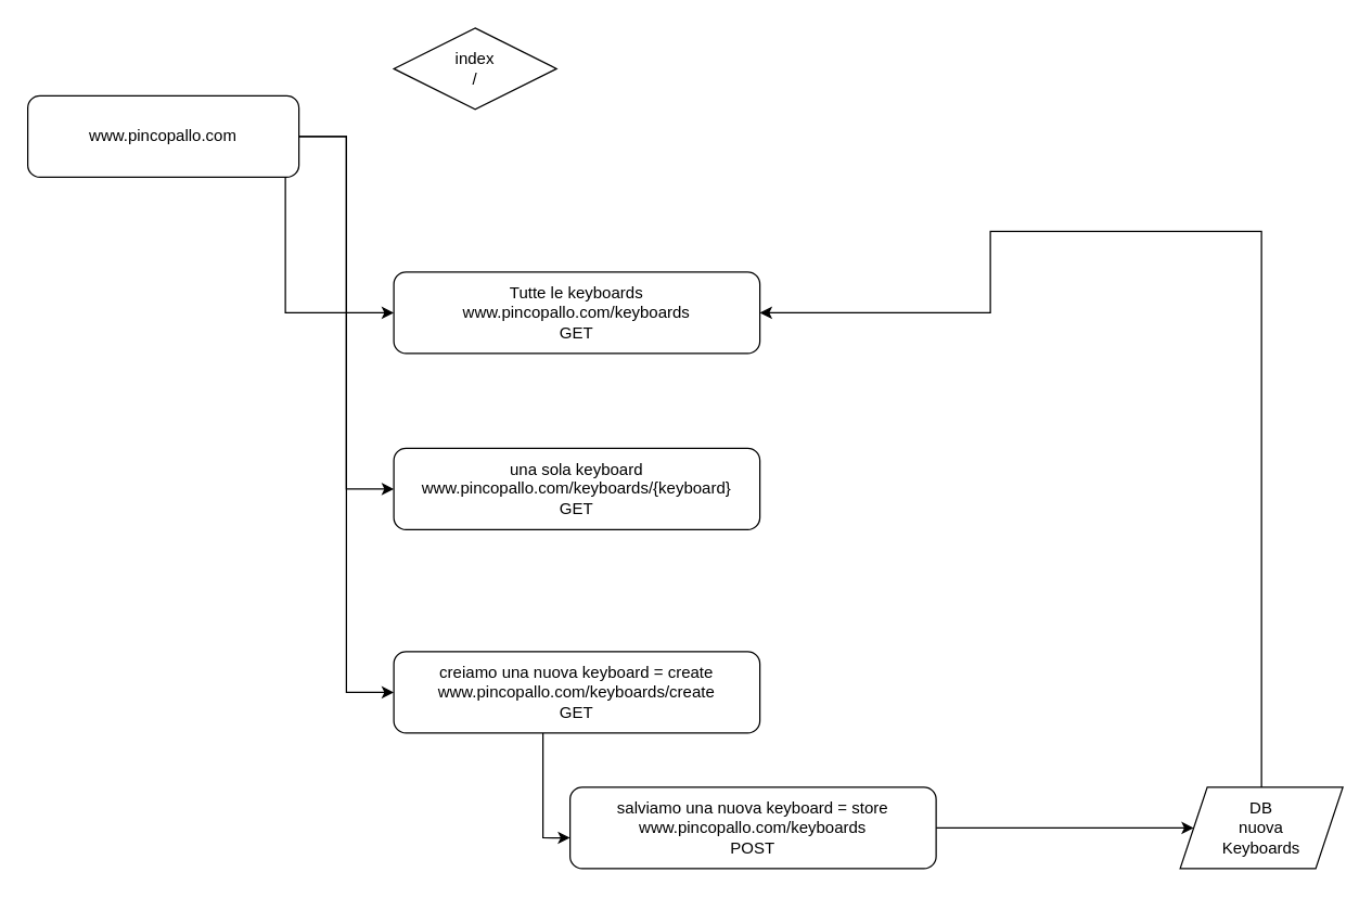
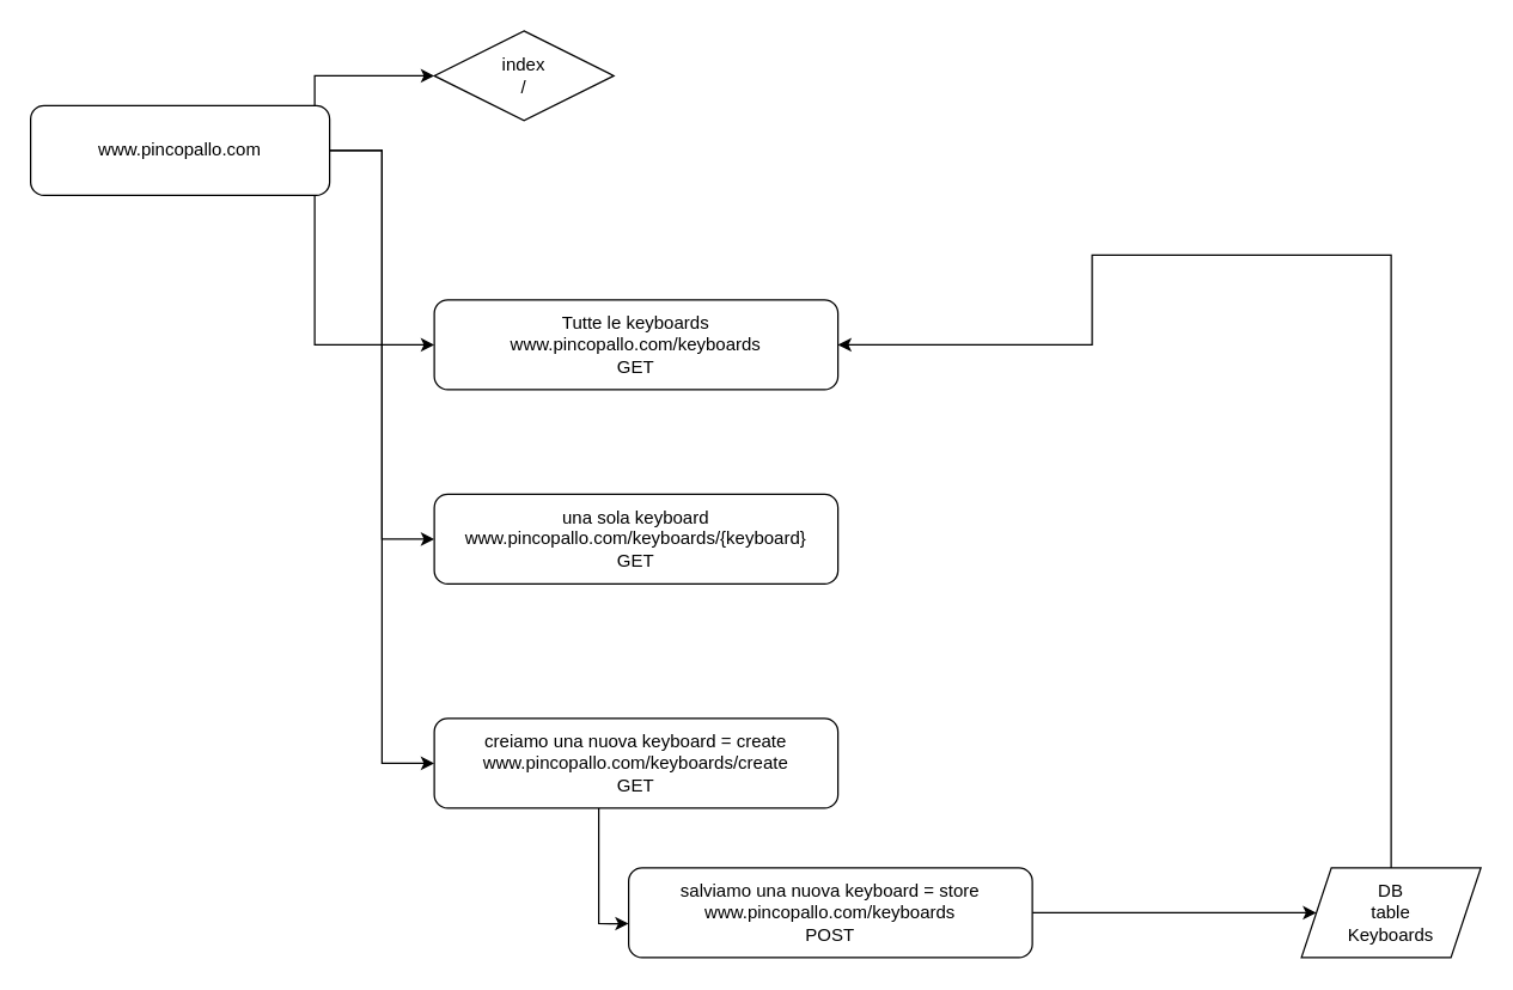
+ <mxCell id="2" value="" style="edgeStyle=orthogonalEdgeStyle;rounded=0;orthogonalLoop=1;jettySize=auto;html=1;" edge="1" parent="1" source="6" target="7"><mxGeometry relative="1" as="geometry"><Array as="points"><mxPoint x="210" y="100" /><mxPoint x="210" y="50" /></Array></mxGeometry></mxCell>
- <mxCell id="15" value="DB&lt;br&gt;nuova&lt;br&gt;Keyboards" style="shape=parallelogram;perimeter=parallelogramPerimeter;whiteSpace=wrap;html=1;fixedSize=1;" vertex="1" parent="1"><mxGeometry x="870" y="580" width="120" height="60" as="geometry" /></mxCell>
+ <mxCell id="15" value="DB&lt;br&gt;table&lt;br&gt;Keyboards" style="shape=parallelogram;perimeter=parallelogramPerimeter;whiteSpace=wrap;html=1;fixedSize=1;" vertex="1" parent="1"><mxGeometry x="870" y="580" width="120" height="60" as="geometry" /></mxCell>
